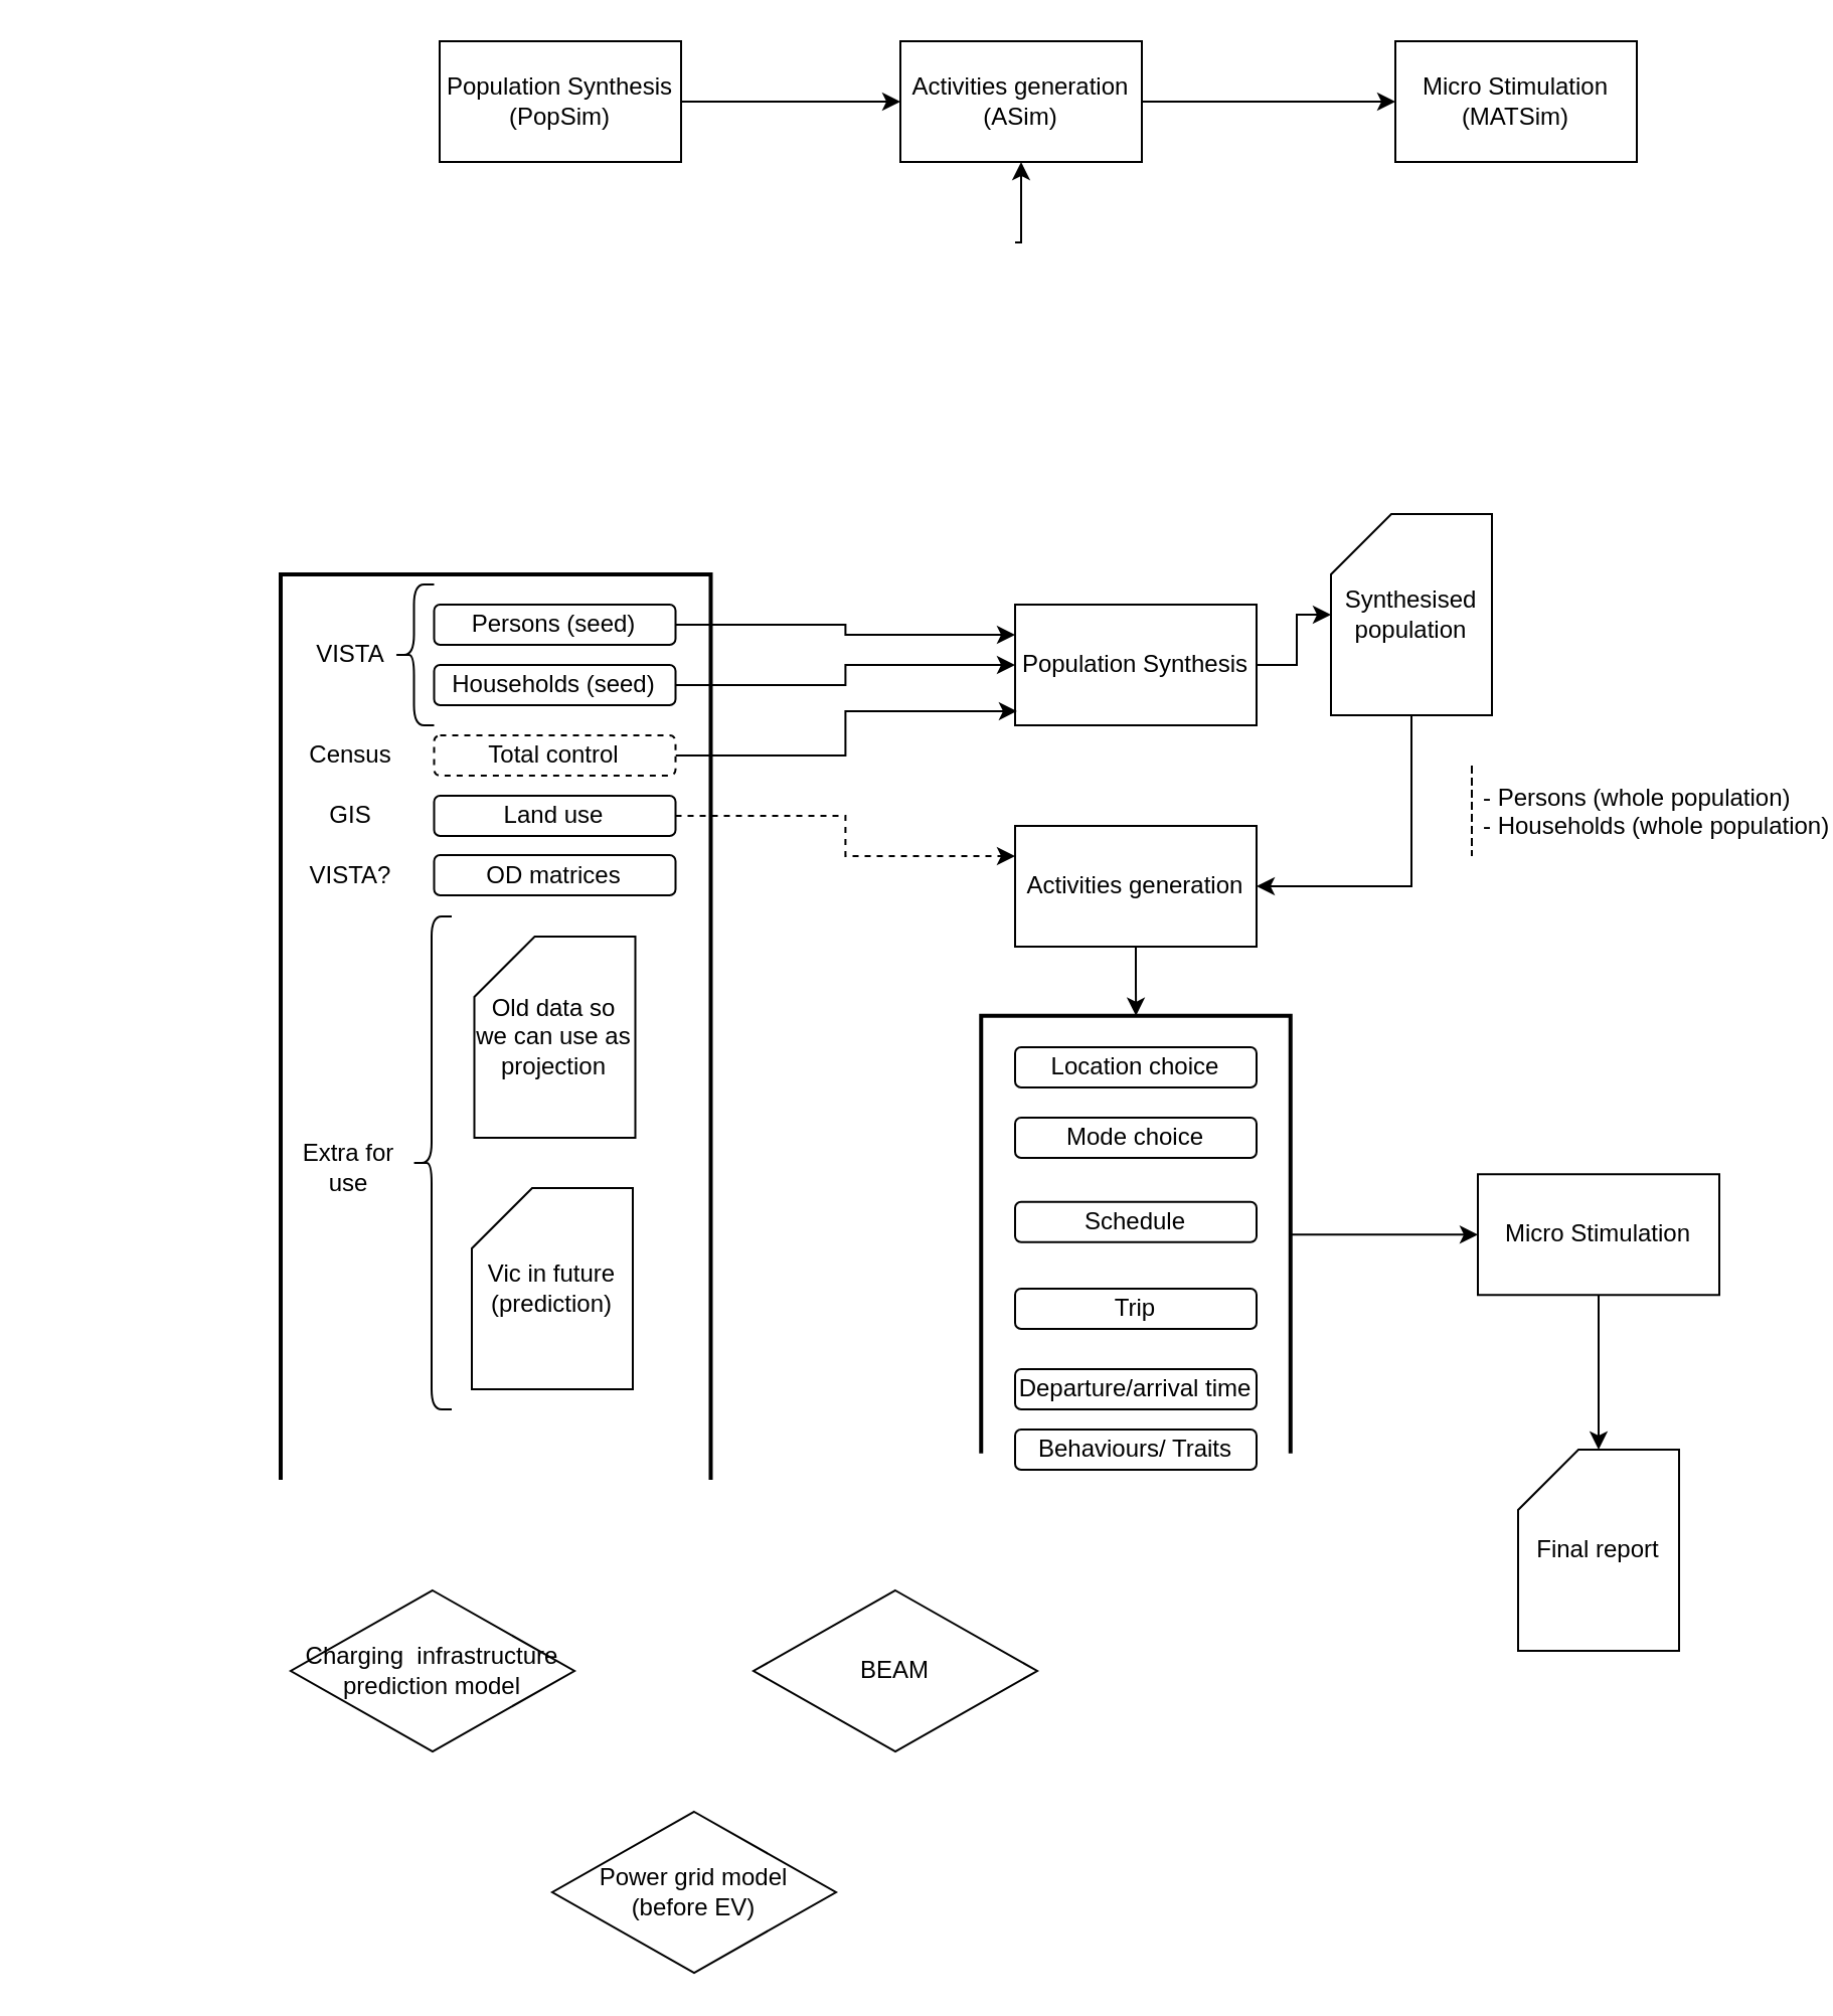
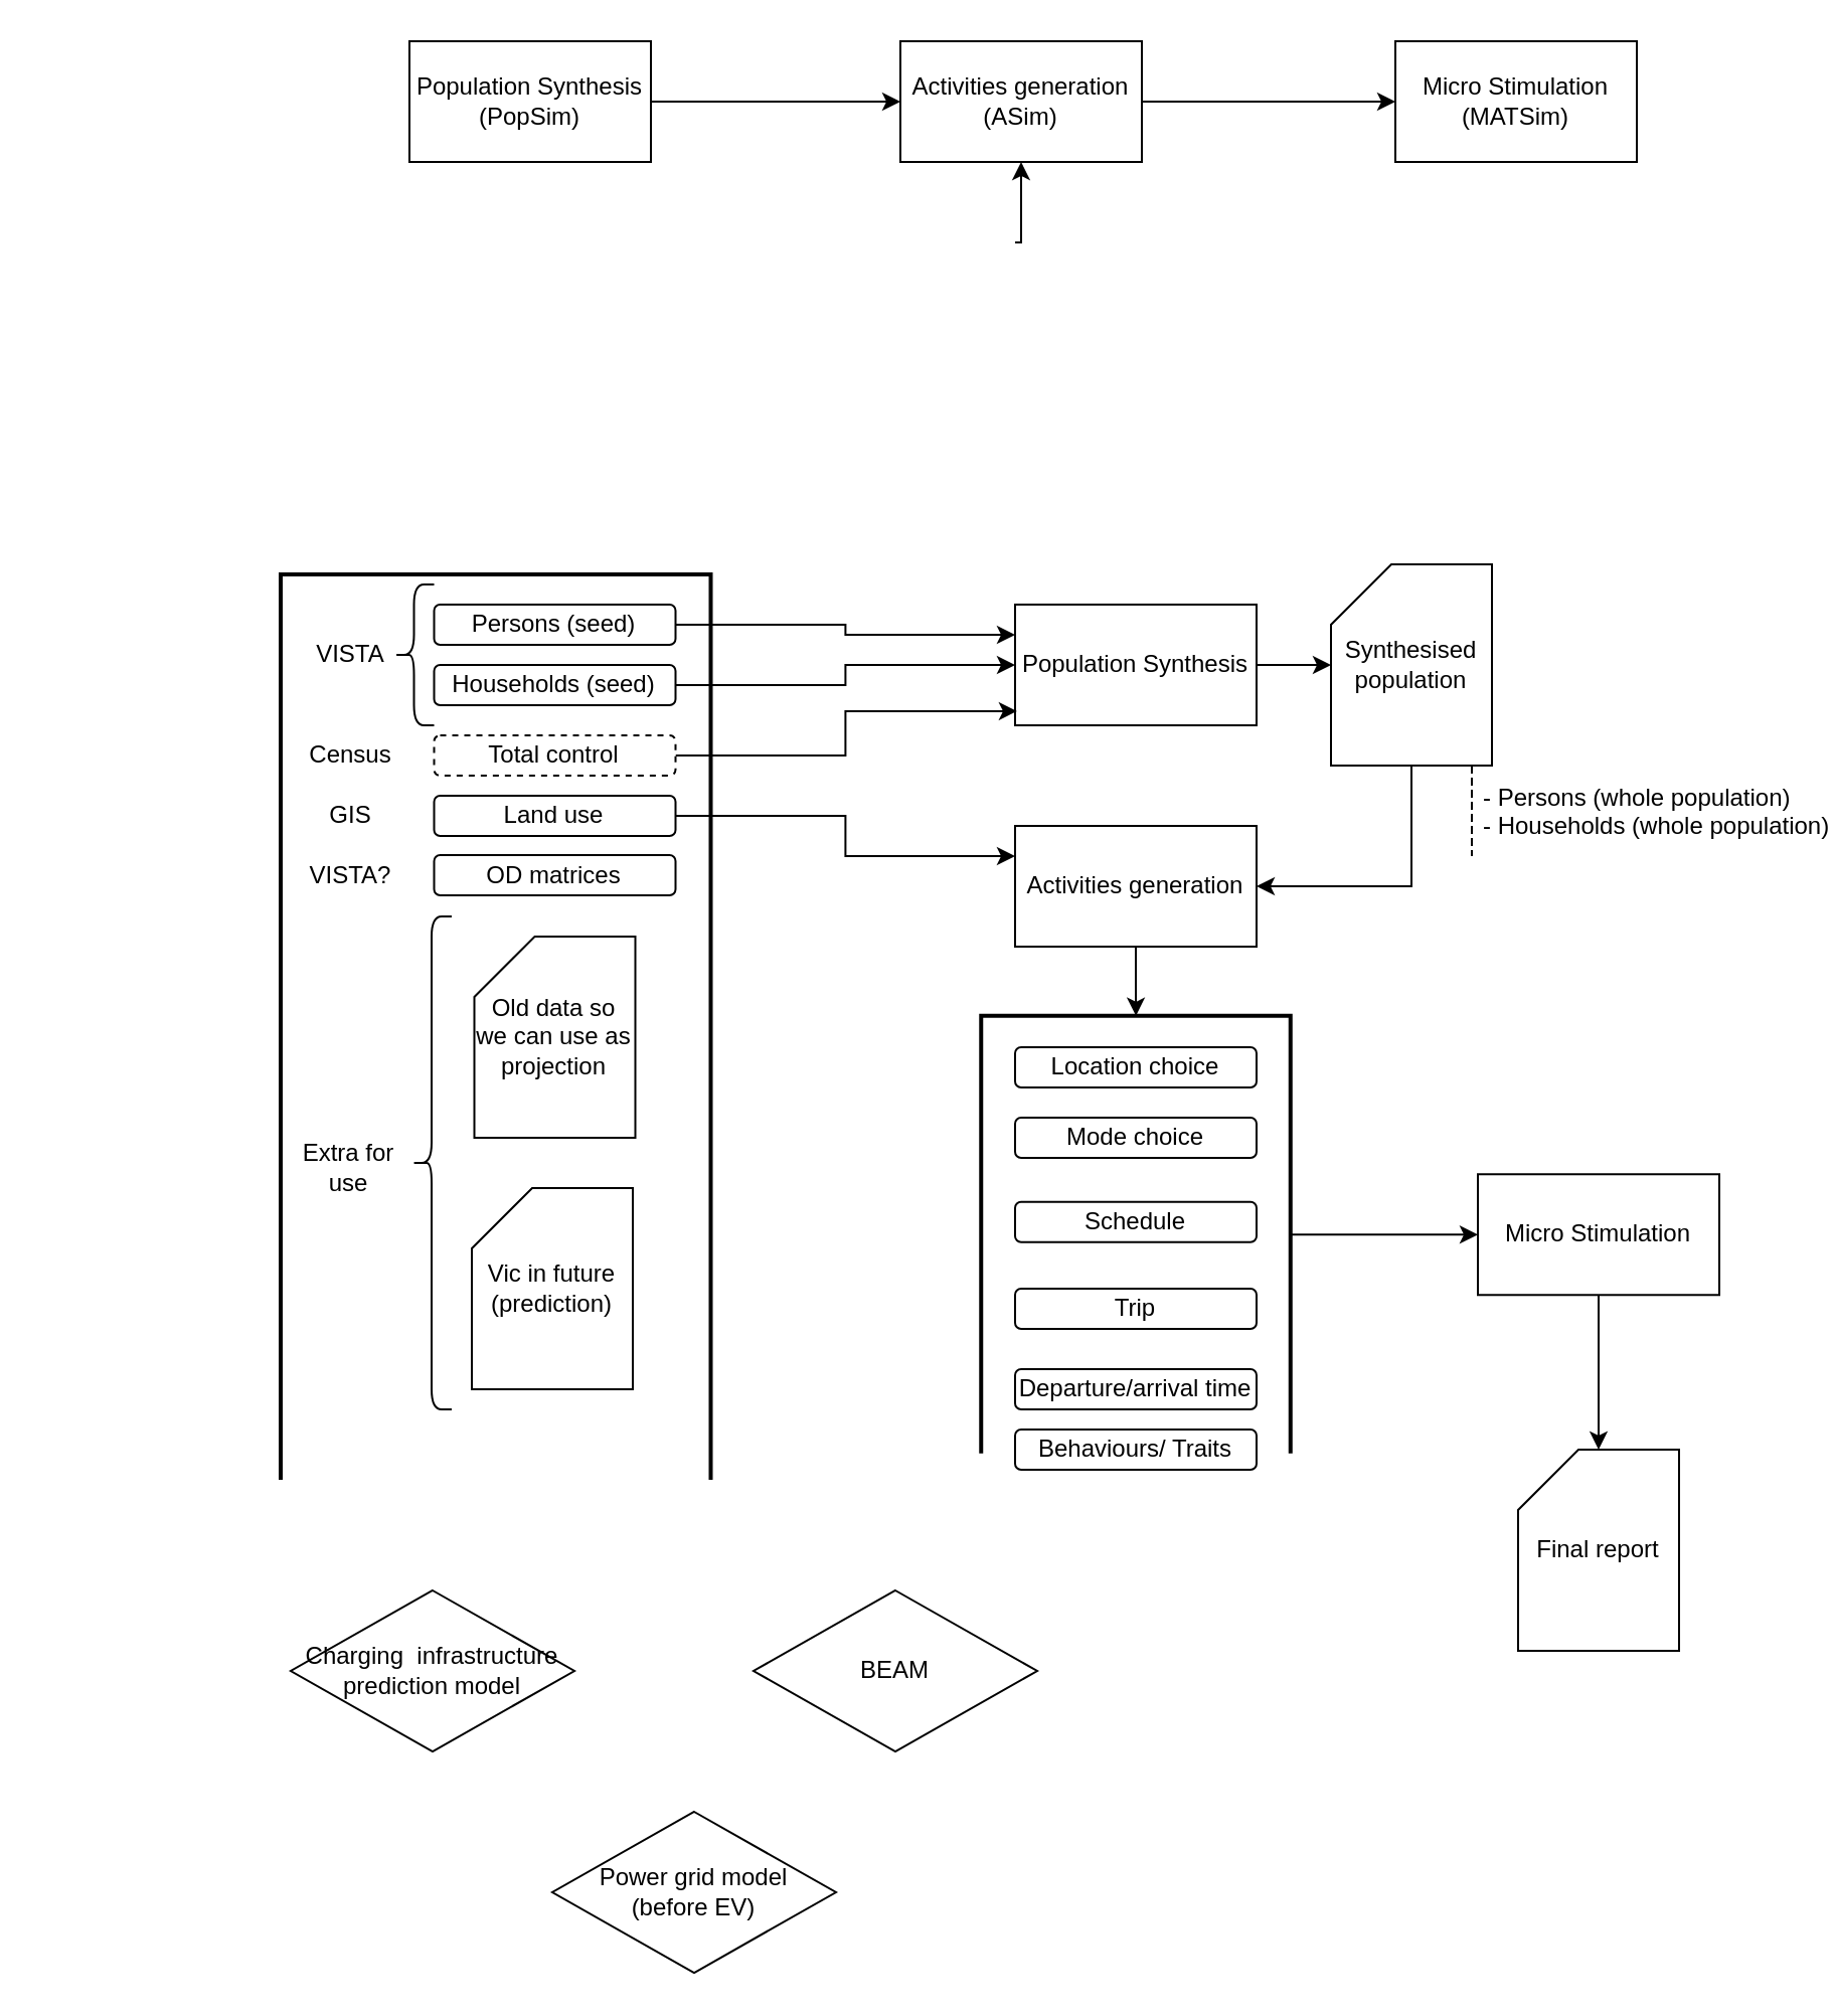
- <mxCell id="3" value="Population Synthesis&lt;br&gt;(PopSim)" style="rounded=0;whiteSpace=wrap;html=1;" vertex="1" parent="1"><mxGeometry x="218" y="20" width="120" height="60" as="geometry" /></mxCell>
+ <mxCell id="3" value="Population Synthesis&lt;br&gt;(PopSim)" style="rounded=0;whiteSpace=wrap;html=1;" vertex="1" parent="1"><mxGeometry x="203" y="20" width="120" height="60" as="geometry" /></mxCell>
- <mxCell id="29" value="Synthesised population" style="shape=card;whiteSpace=wrap;html=1;" vertex="1" parent="1"><mxGeometry x="661" y="255" width="80" height="100" as="geometry" /></mxCell>
+ <mxCell id="29" value="Synthesised population" style="shape=card;whiteSpace=wrap;html=1;" vertex="1" parent="1"><mxGeometry x="661" y="280" width="80" height="100" as="geometry" /></mxCell>
- <mxCell id="18" style="edgeStyle=orthogonalEdgeStyle;rounded=0;orthogonalLoop=1;jettySize=auto;html=1;entryX=0;entryY=0.25;entryDx=0;entryDy=0;dashed=1;" edge="1" parent="1" source="19" target="31"><mxGeometry relative="1" as="geometry" /></mxCell>
+ <mxCell id="18" style="edgeStyle=orthogonalEdgeStyle;rounded=0;orthogonalLoop=1;jettySize=auto;html=1;entryX=0;entryY=0.25;entryDx=0;entryDy=0;" edge="1" parent="1" source="19" target="31"><mxGeometry relative="1" as="geometry" /></mxCell>
